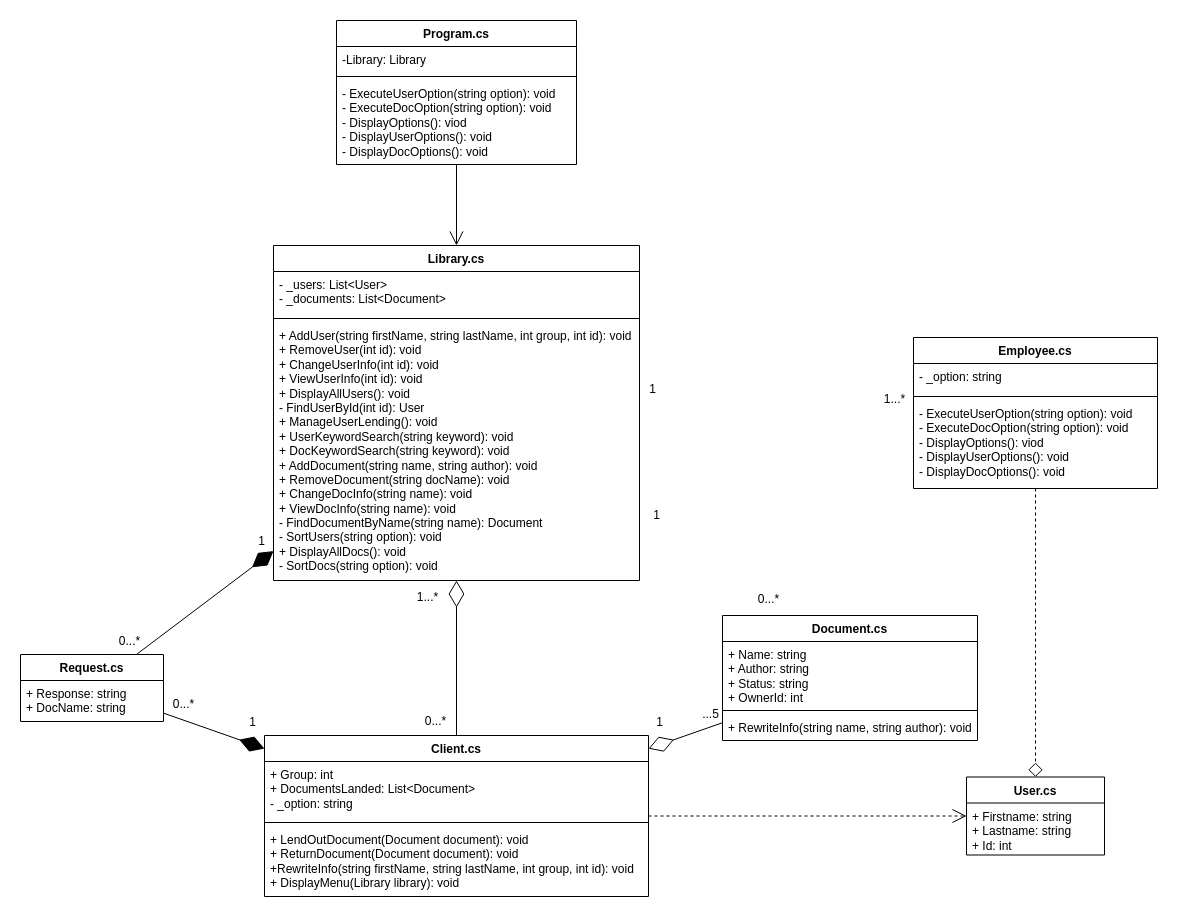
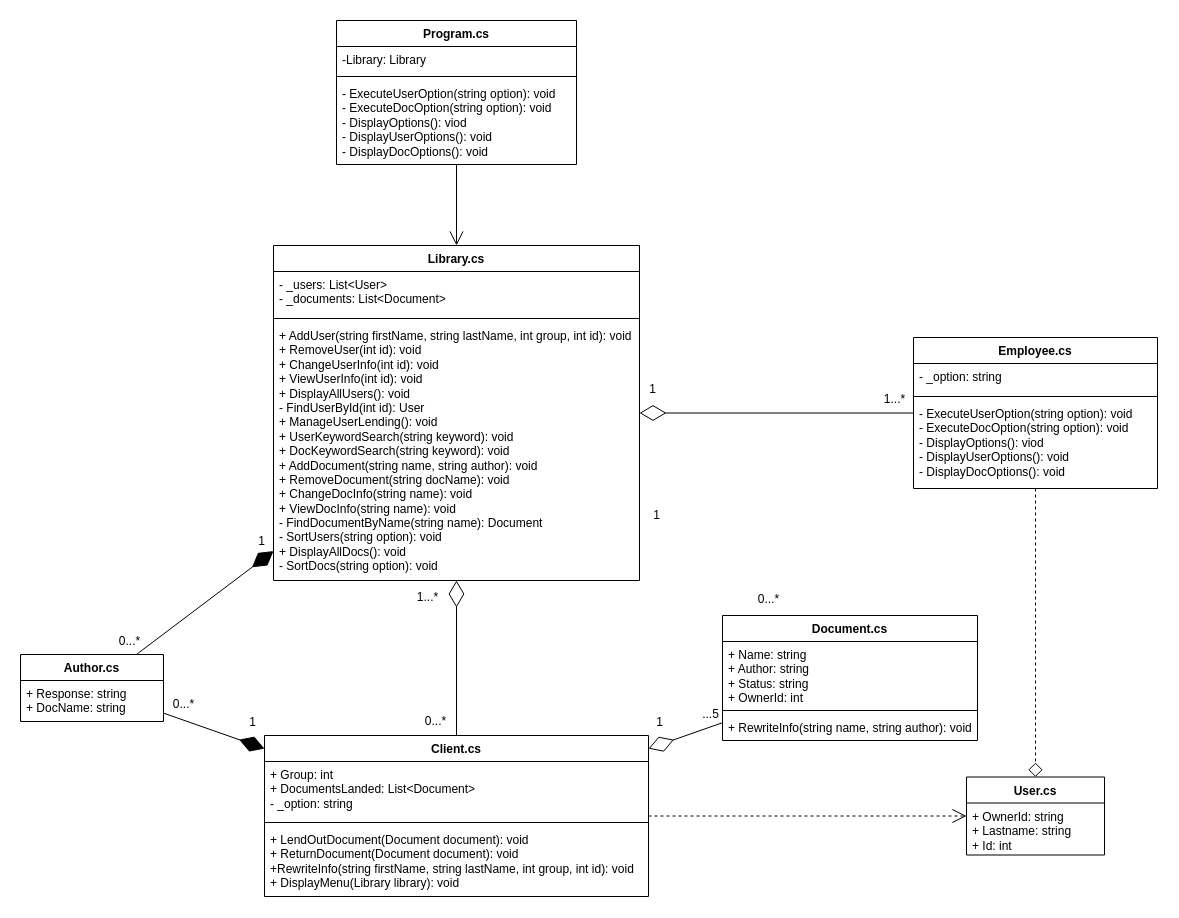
+ <mxCell id="31" value="" style="endArrow=diamondThin;endFill=0;endSize=24;html=1;rounded=0;" parent="1" source="20" target="2" edge="1"><mxGeometry width="160" relative="1" as="geometry"><mxPoint x="11" y="257" as="sourcePoint" /><mxPoint x="171" y="257" as="targetPoint" /></mxGeometry></mxCell>
- <mxCell id="28" value="Request.cs" style="swimlane;fontStyle=1;align=center;verticalAlign=top;childLayout=stackLayout;horizontal=1;startSize=26;horizontalStack=0;resizeParent=1;resizeParentMax=0;resizeLast=0;collapsible=1;marginBottom=0;whiteSpace=wrap;html=1;" parent="1" vertex="1"><mxGeometry x="20" y="654" width="143" height="67" as="geometry" /></mxCell>
+ <mxCell id="28" value="Author.cs" style="swimlane;fontStyle=1;align=center;verticalAlign=top;childLayout=stackLayout;horizontal=1;startSize=26;horizontalStack=0;resizeParent=1;resizeParentMax=0;resizeLast=0;collapsible=1;marginBottom=0;whiteSpace=wrap;html=1;" parent="1" vertex="1"><mxGeometry x="20" y="654" width="143" height="67" as="geometry" /></mxCell>
- <mxCell id="25" value="+ Firstname: string&lt;div&gt;+&amp;nbsp;Lastname: string&lt;/div&gt;&lt;div&gt;&lt;span style=&quot;background-color: initial;&quot;&gt;+ Id: int&lt;/span&gt;&lt;/div&gt;" style="text;strokeColor=none;fillColor=none;align=left;verticalAlign=top;spacingLeft=4;spacingRight=4;overflow=hidden;rotatable=0;points=[[0,0.5],[1,0.5]];portConstraint=eastwest;whiteSpace=wrap;html=1;" parent="24" vertex="1"><mxGeometry y="26" width="138" height="52" as="geometry" /></mxCell>
+ <mxCell id="25" value="+ OwnerId: string&lt;div&gt;+&amp;nbsp;Lastname: string&lt;/div&gt;&lt;div&gt;&lt;span style=&quot;background-color: initial;&quot;&gt;+ Id: int&lt;/span&gt;&lt;/div&gt;" style="text;strokeColor=none;fillColor=none;align=left;verticalAlign=top;spacingLeft=4;spacingRight=4;overflow=hidden;rotatable=0;points=[[0,0.5],[1,0.5]];portConstraint=eastwest;whiteSpace=wrap;html=1;" parent="24" vertex="1"><mxGeometry y="26" width="138" height="52" as="geometry" /></mxCell>
